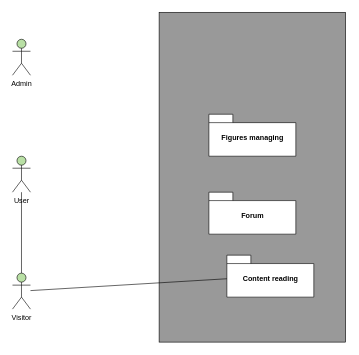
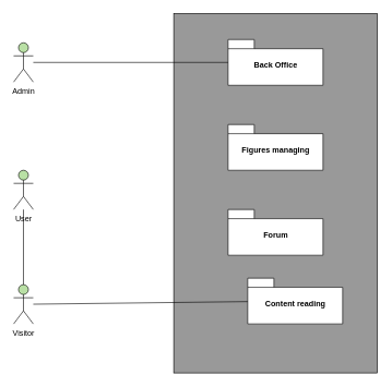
+ <mxCell id="5" value="" style="endArrow=none;html=1;" parent="1" source="7" target="3" edge="1"><mxGeometry width="50" height="50" relative="1" as="geometry"><mxPoint x="50" y="91.364" as="sourcePoint" /><mxPoint x="180" y="110" as="targetPoint" /></mxGeometry></mxCell>
+ <mxCell id="3" value="Back Office" style="shape=folder;fontStyle=1;spacingTop=10;tabWidth=40;tabHeight=14;tabPosition=left;html=1;" parent="1" vertex="1"><mxGeometry x="347.5" y="60" width="145" height="70" as="geometry" /></mxCell>
- <mxCell id="8" value="Visitor" style="shape=umlActor;verticalLabelPosition=bottom;labelBackgroundColor=#ffffff;verticalAlign=top;html=1;fillColor=#B9E0A5;" parent="1" vertex="1"><mxGeometry x="20" y="455" width="30" height="60" as="geometry" /></mxCell>
+ <mxCell id="8" value="Visitor" style="shape=umlActor;verticalLabelPosition=bottom;labelBackgroundColor=#ffffff;verticalAlign=top;html=1;fillColor=#B9E0A5;" parent="1" vertex="1"><mxGeometry x="20" y="435" width="30" height="60" as="geometry" /></mxCell>
